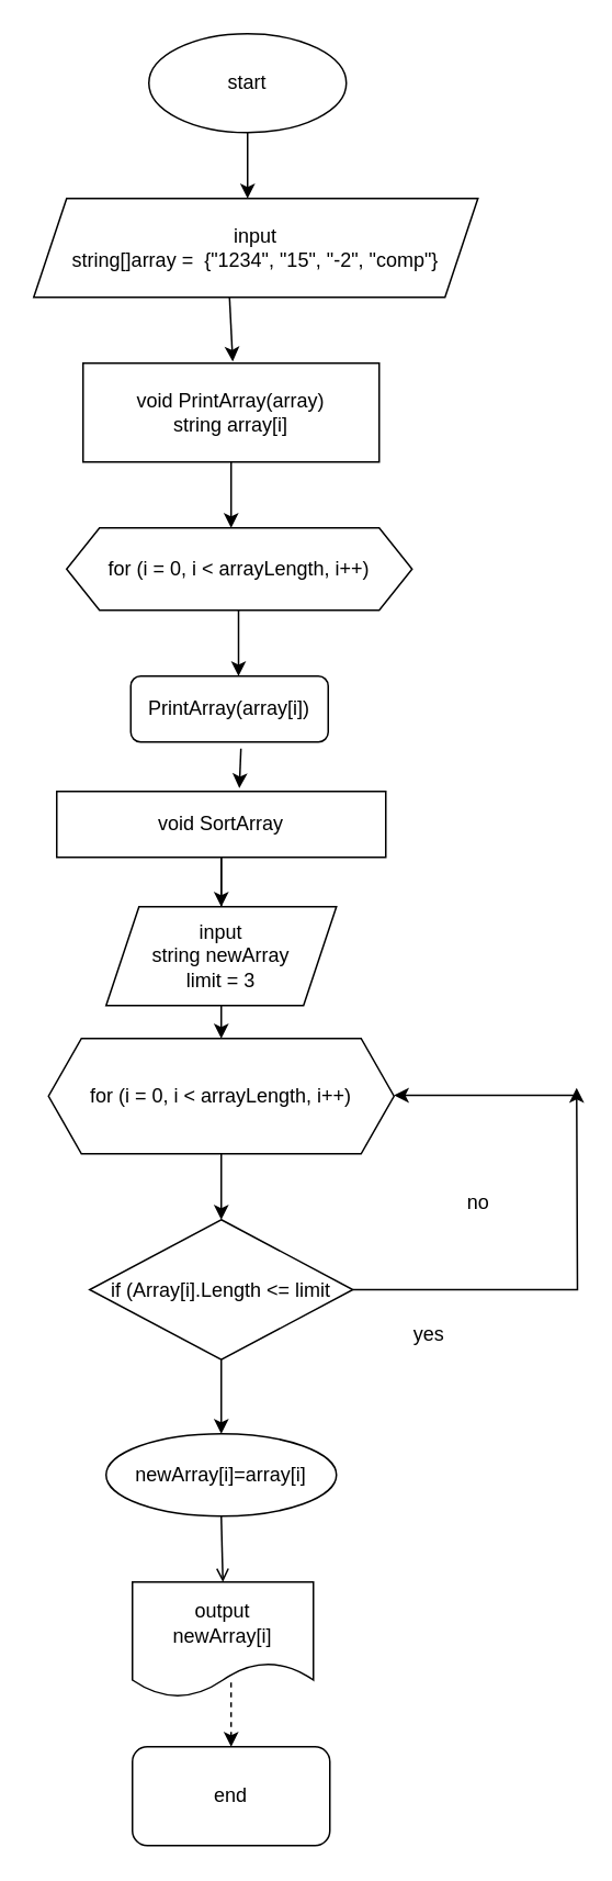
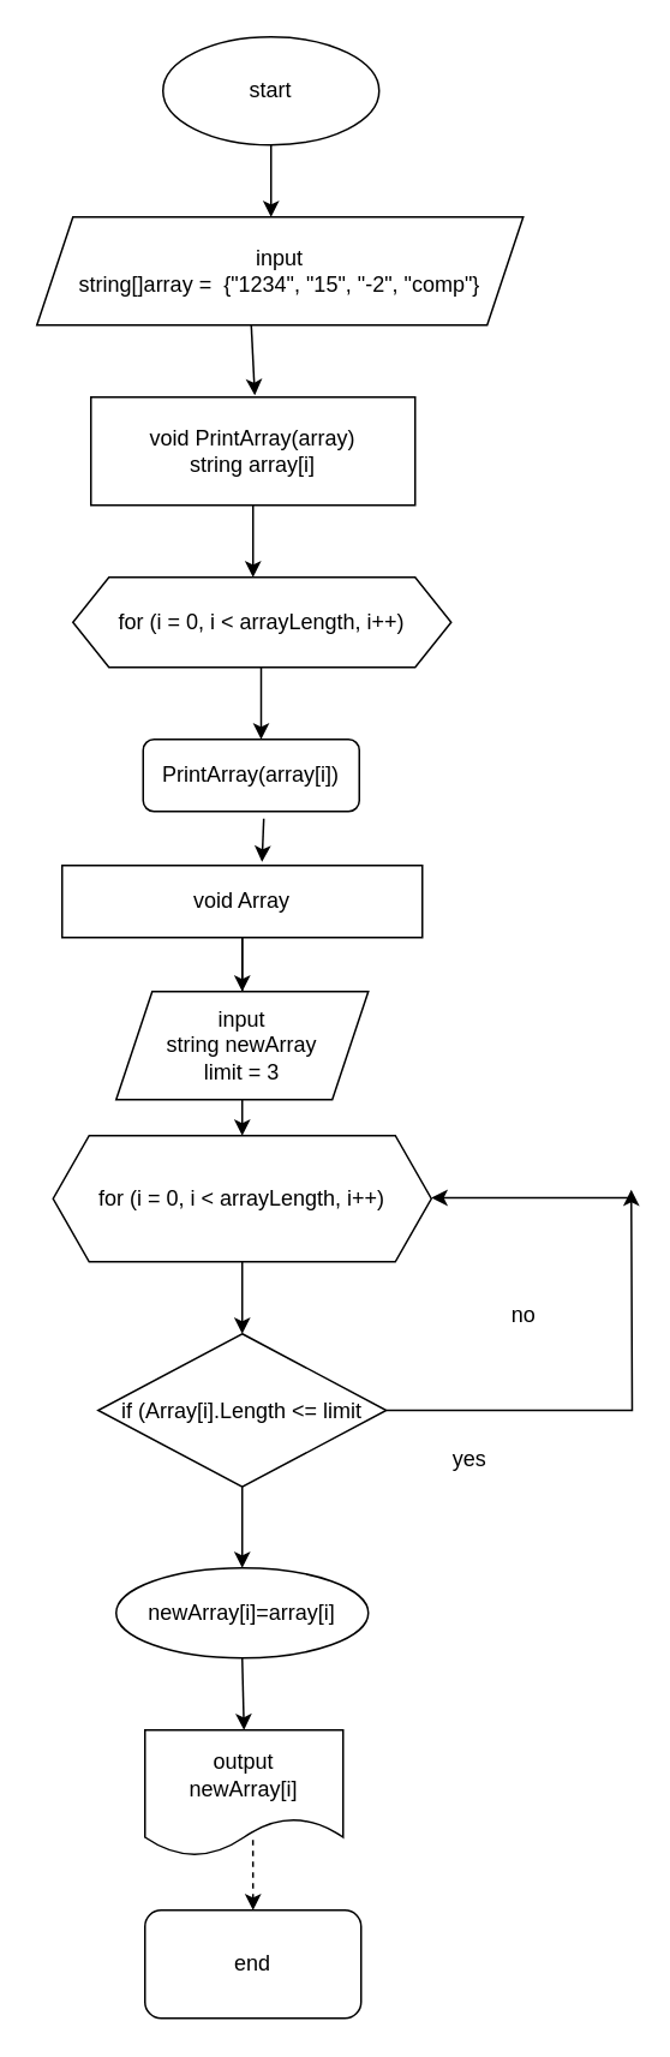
- <mxCell id="17" value="void SortArray" style="rounded=0;whiteSpace=wrap;html=1;" vertex="1" parent="1"><mxGeometry x="34" y="480" width="200" height="40" as="geometry" /></mxCell>
+ <mxCell id="17" value="void Array" style="rounded=0;whiteSpace=wrap;html=1;" vertex="1" parent="1"><mxGeometry x="34" y="480" width="200" height="40" as="geometry" /></mxCell>
- <mxCell id="23" value="" style="endArrow=open;html=1;rounded=0;exitX=0.5;exitY=1;exitDx=0;exitDy=0;entryX=0.5;entryY=0;entryDx=0;entryDy=0;" edge="1" parent="1" source="11" target="12"><mxGeometry width="50" height="50" relative="1" as="geometry"><mxPoint x="380" y="820" as="sourcePoint" /><mxPoint x="430" y="770" as="targetPoint" /></mxGeometry></mxCell>
+ <mxCell id="23" value="" style="endArrow=classic;html=1;rounded=0;exitX=0.5;exitY=1;exitDx=0;exitDy=0;entryX=0.5;entryY=0;entryDx=0;entryDy=0;" edge="1" parent="1" source="11" target="12"><mxGeometry width="50" height="50" relative="1" as="geometry"><mxPoint x="380" y="820" as="sourcePoint" /><mxPoint x="430" y="770" as="targetPoint" /></mxGeometry></mxCell>
